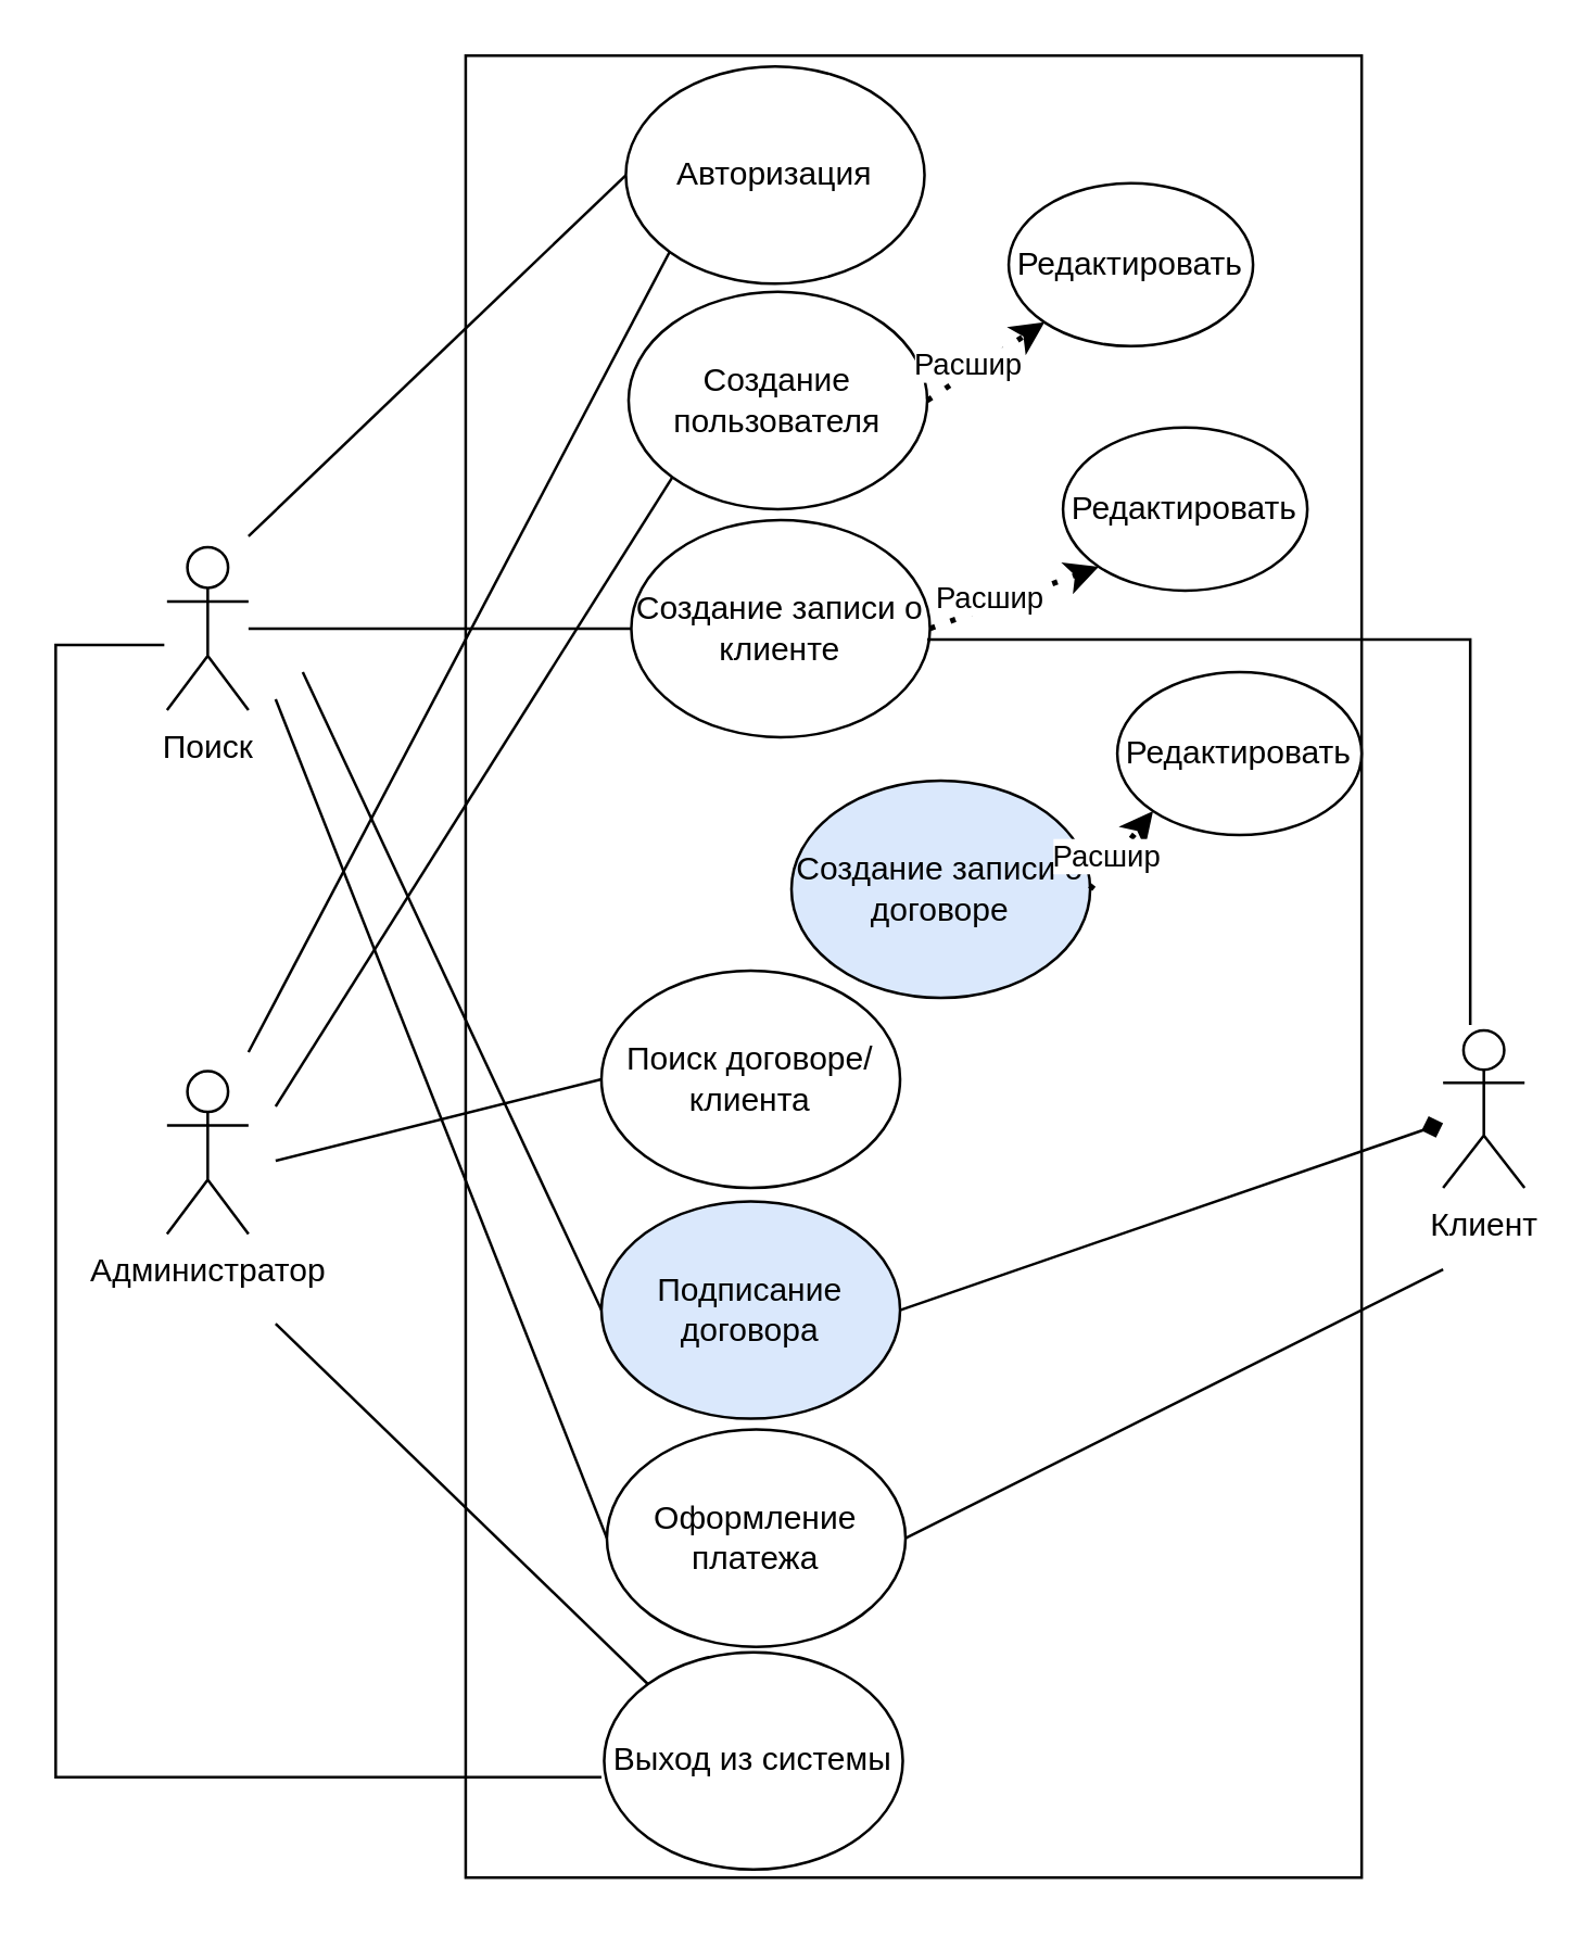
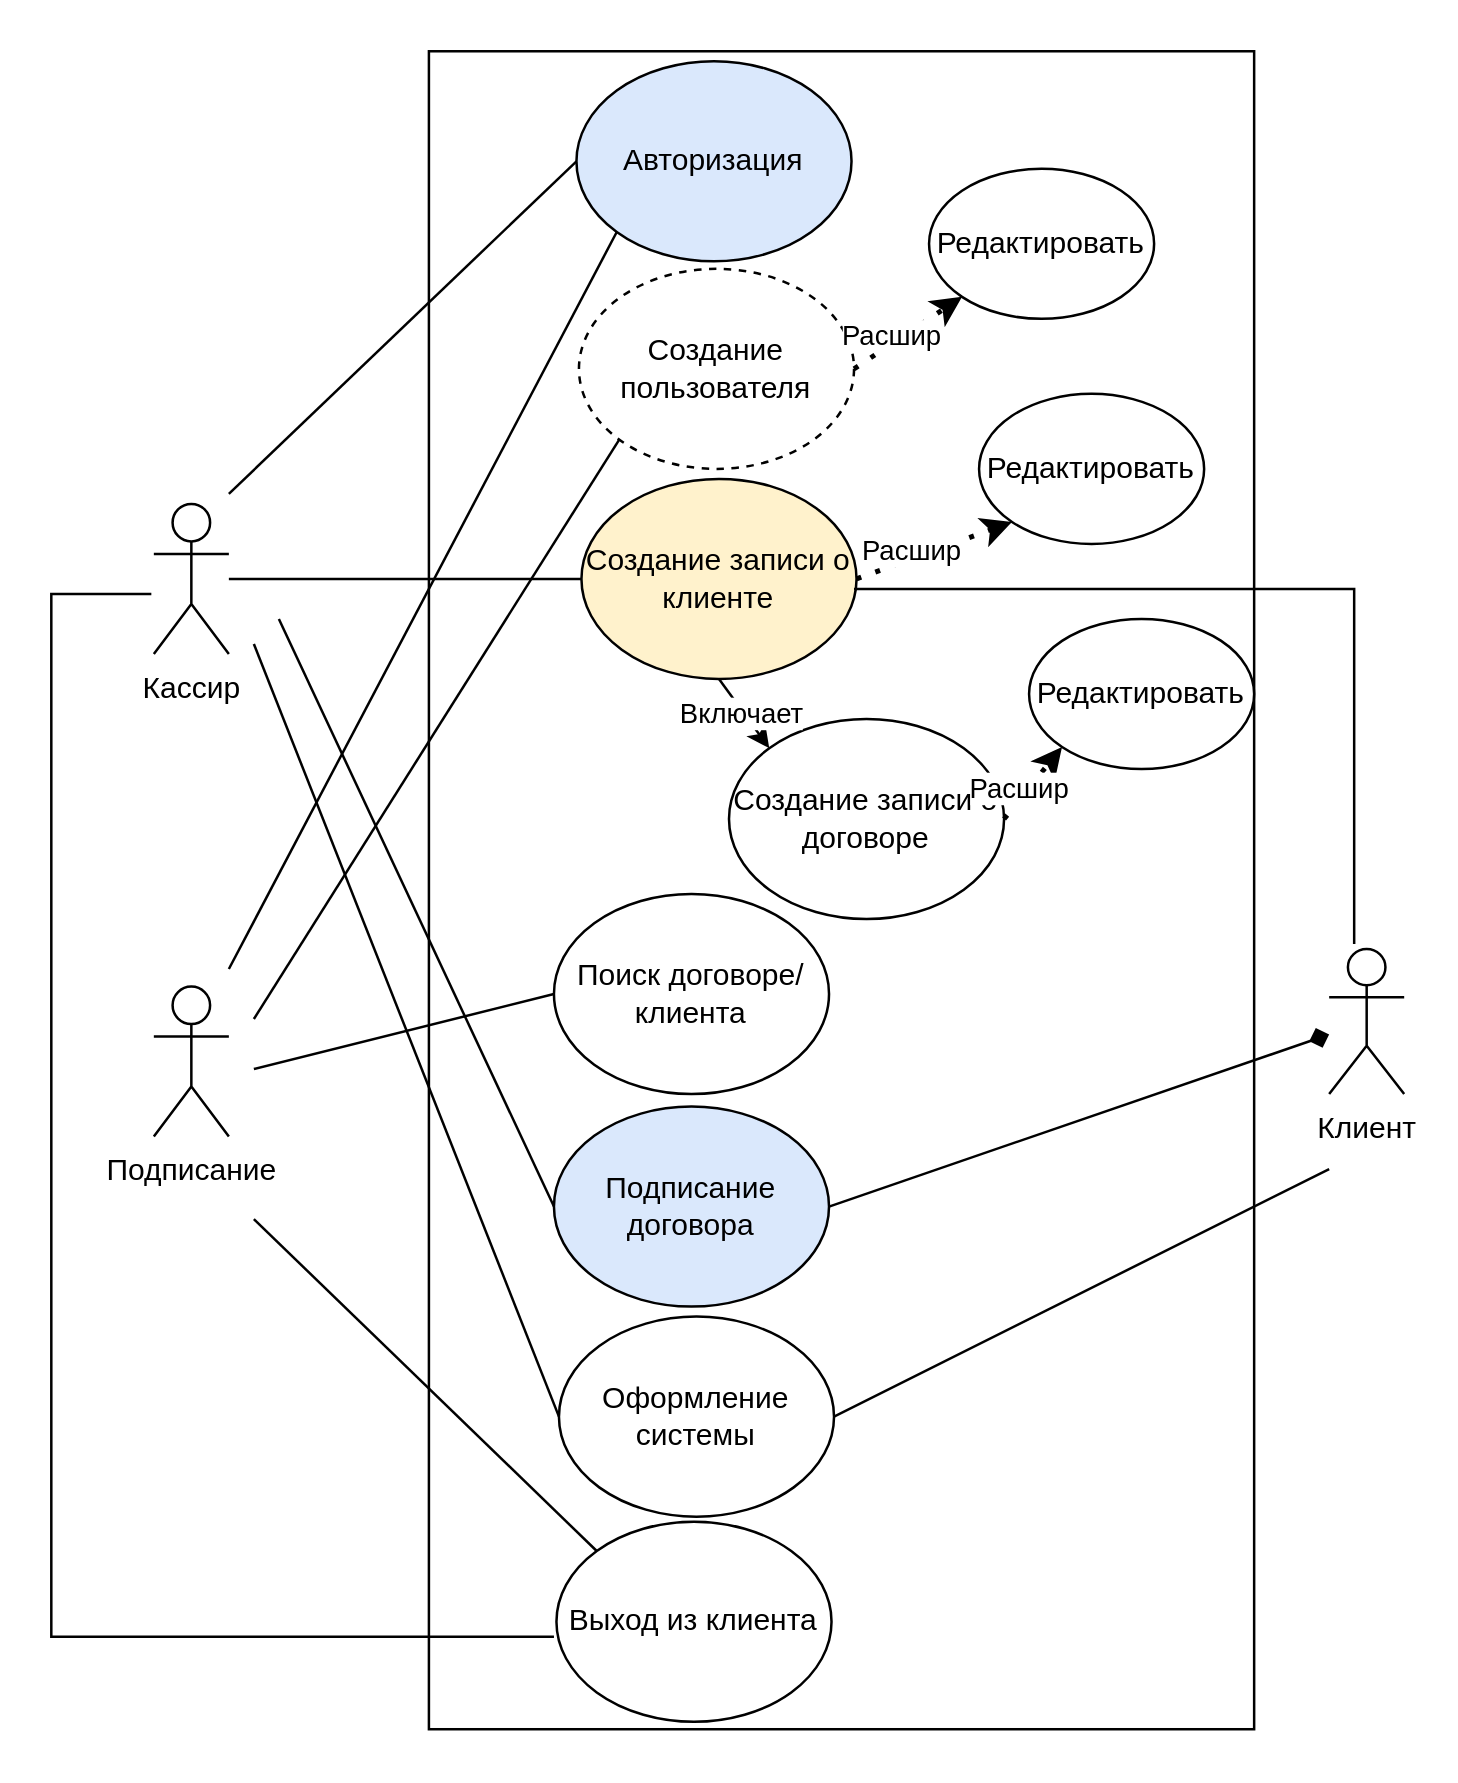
- <mxCell id="5" value="Авторизация" style="ellipse;whiteSpace=wrap;html=1;" parent="1" vertex="1"><mxGeometry x="230" y="24" width="110" height="80" as="geometry" /></mxCell>
+ <mxCell id="5" value="Авторизация" style="ellipse;whiteSpace=wrap;html=1;fillColor=#dae8fc;" parent="1" vertex="1"><mxGeometry x="230" y="24" width="110" height="80" as="geometry" /></mxCell>
- <mxCell id="6" value="Создание пользователя" style="ellipse;whiteSpace=wrap;html=1;" parent="1" vertex="1"><mxGeometry x="231" y="107" width="110" height="80" as="geometry" /></mxCell>
+ <mxCell id="6" value="Создание пользователя" style="ellipse;whiteSpace=wrap;html=1;dashed=1;" parent="1" vertex="1"><mxGeometry x="231" y="107" width="110" height="80" as="geometry" /></mxCell>
- <mxCell id="7" value="Создание записи о клиенте" style="ellipse;whiteSpace=wrap;html=1;" parent="1" vertex="1"><mxGeometry x="232" y="191" width="110" height="80" as="geometry" /></mxCell>
+ <mxCell id="7" value="Создание записи о клиенте" style="ellipse;whiteSpace=wrap;html=1;fillColor=#fff2cc;" parent="1" vertex="1"><mxGeometry x="232" y="191" width="110" height="80" as="geometry" /></mxCell>
- <mxCell id="4" value="Поиск" style="shape=umlActor;verticalLabelPosition=bottom;verticalAlign=top;html=1;outlineConnect=0;" parent="1" vertex="1"><mxGeometry x="61" y="201" width="30" height="60" as="geometry" /></mxCell>
+ <mxCell id="4" value="Кассир" style="shape=umlActor;verticalLabelPosition=bottom;verticalAlign=top;html=1;outlineConnect=0;" parent="1" vertex="1"><mxGeometry x="61" y="201" width="30" height="60" as="geometry" /></mxCell>
+ <mxCell id="30" value="" style="endArrow=classic;html=1;rounded=0;exitX=0.5;exitY=1;exitDx=0;exitDy=0;entryX=0;entryY=0;entryDx=0;entryDy=0;" edge="1" parent="1" source="7" target="8"><mxGeometry width="50" height="50" relative="1" as="geometry"><mxPoint x="351" y="447" as="sourcePoint" /><mxPoint x="401" y="397" as="targetPoint" /></mxGeometry></mxCell>
+ <mxCell id="31" value="Включает" style="edgeLabel;html=1;align=center;verticalAlign=middle;resizable=0;points=[];" vertex="1" connectable="0" parent="30"><mxGeometry x="-0.071" y="-1" relative="1" as="geometry"><mxPoint as="offset" /></mxGeometry></mxCell>
- <mxCell id="8" value="Создание записи о договоре" style="ellipse;whiteSpace=wrap;html=1;fillColor=#dae8fc;" parent="1" vertex="1"><mxGeometry x="291" y="287" width="110" height="80" as="geometry" /></mxCell>
+ <mxCell id="8" value="Создание записи о договоре" style="ellipse;whiteSpace=wrap;html=1;" parent="1" vertex="1"><mxGeometry x="291" y="287" width="110" height="80" as="geometry" /></mxCell>
- <mxCell id="3" value="Администратор" style="shape=umlActor;verticalLabelPosition=bottom;verticalAlign=top;html=1;outlineConnect=0;" parent="1" vertex="1"><mxGeometry x="61" y="394" width="30" height="60" as="geometry" /></mxCell>
+ <mxCell id="3" value="Подписание" style="shape=umlActor;verticalLabelPosition=bottom;verticalAlign=top;html=1;outlineConnect=0;" parent="1" vertex="1"><mxGeometry x="61" y="394" width="30" height="60" as="geometry" /></mxCell>
- <mxCell id="20" value="Оформление платежа" style="ellipse;whiteSpace=wrap;html=1;" parent="1" vertex="1"><mxGeometry x="223" y="526" width="110" height="80" as="geometry" /></mxCell>
+ <mxCell id="20" value="Оформление системы" style="ellipse;whiteSpace=wrap;html=1;" parent="1" vertex="1"><mxGeometry x="223" y="526" width="110" height="80" as="geometry" /></mxCell>
- <mxCell id="18" value="Выход из системы" style="ellipse;whiteSpace=wrap;html=1;" parent="1" vertex="1"><mxGeometry x="222" y="608" width="110" height="80" as="geometry" /></mxCell>
+ <mxCell id="18" value="Выход из клиента" style="ellipse;whiteSpace=wrap;html=1;" parent="1" vertex="1"><mxGeometry x="222" y="608" width="110" height="80" as="geometry" /></mxCell>
